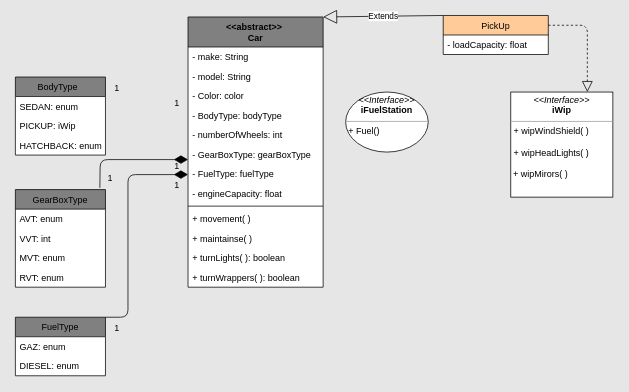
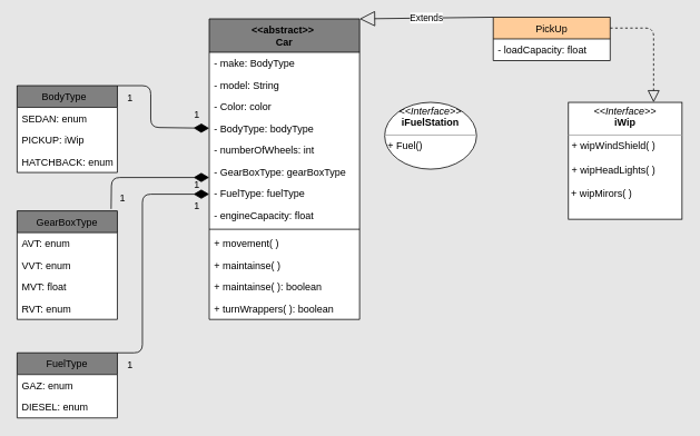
- <mxCell id="17" value="- make: String" style="text;strokeColor=none;fillColor=none;align=left;verticalAlign=top;spacingLeft=4;spacingRight=4;overflow=hidden;rotatable=0;points=[[0,0.5],[1,0.5]];portConstraint=eastwest;" parent="16" vertex="1"><mxGeometry y="40" width="180" height="26" as="geometry" /></mxCell>
+ <mxCell id="17" value="- make: BodyType" style="text;strokeColor=none;fillColor=none;align=left;verticalAlign=top;spacingLeft=4;spacingRight=4;overflow=hidden;rotatable=0;points=[[0,0.5],[1,0.5]];portConstraint=eastwest;" parent="16" vertex="1"><mxGeometry y="40" width="180" height="26" as="geometry" /></mxCell>
+ <mxCell id="35" value="" style="endArrow=diamondThin;endFill=1;endSize=16;html=1;fontFamily=Helvetica;fontSize=12;fontColor=default;exitX=1;exitY=0;exitDx=0;exitDy=0;entryX=0;entryY=0.5;entryDx=0;entryDy=0;spacingRight=1;" parent="1" source="2" target="20" edge="1"><mxGeometry width="160" relative="1" as="geometry"><mxPoint x="80" y="32" as="sourcePoint" /><mxPoint x="240" y="32" as="targetPoint" /><Array as="points"><mxPoint x="180" y="102" /><mxPoint x="180" y="152" /></Array></mxGeometry></mxCell>
- <mxCell id="11" value="VVT: int" style="text;strokeColor=none;fillColor=none;align=left;verticalAlign=top;spacingLeft=4;spacingRight=4;overflow=hidden;rotatable=0;points=[[0,0.5],[1,0.5]];portConstraint=eastwest;" parent="9" vertex="1"><mxGeometry y="52" width="120" height="26" as="geometry" /></mxCell>
+ <mxCell id="11" value="VVT: enum" style="text;strokeColor=none;fillColor=none;align=left;verticalAlign=top;spacingLeft=4;spacingRight=4;overflow=hidden;rotatable=0;points=[[0,0.5],[1,0.5]];portConstraint=eastwest;" parent="9" vertex="1"><mxGeometry y="52" width="120" height="26" as="geometry" /></mxCell>
- <mxCell id="12" value="MVT: enum&#10;" style="text;strokeColor=none;fillColor=none;align=left;verticalAlign=top;spacingLeft=4;spacingRight=4;overflow=hidden;rotatable=0;points=[[0,0.5],[1,0.5]];portConstraint=eastwest;" parent="9" vertex="1"><mxGeometry y="78" width="120" height="26" as="geometry" /></mxCell>
+ <mxCell id="12" value="MVT: float&#10;" style="text;strokeColor=none;fillColor=none;align=left;verticalAlign=top;spacingLeft=4;spacingRight=4;overflow=hidden;rotatable=0;points=[[0,0.5],[1,0.5]];portConstraint=eastwest;" parent="9" vertex="1"><mxGeometry y="78" width="120" height="26" as="geometry" /></mxCell>
- <mxCell id="28" value="+ turnLights( ): boolean" style="text;strokeColor=none;fillColor=none;align=left;verticalAlign=top;spacingLeft=4;spacingRight=4;overflow=hidden;rotatable=0;points=[[0,0.5],[1,0.5]];portConstraint=eastwest;" parent="16" vertex="1"><mxGeometry y="308" width="180" height="26" as="geometry" /></mxCell>
+ <mxCell id="28" value="+ maintainse( ): boolean" style="text;strokeColor=none;fillColor=none;align=left;verticalAlign=top;spacingLeft=4;spacingRight=4;overflow=hidden;rotatable=0;points=[[0,0.5],[1,0.5]];portConstraint=eastwest;" parent="16" vertex="1"><mxGeometry y="308" width="180" height="26" as="geometry" /></mxCell>
